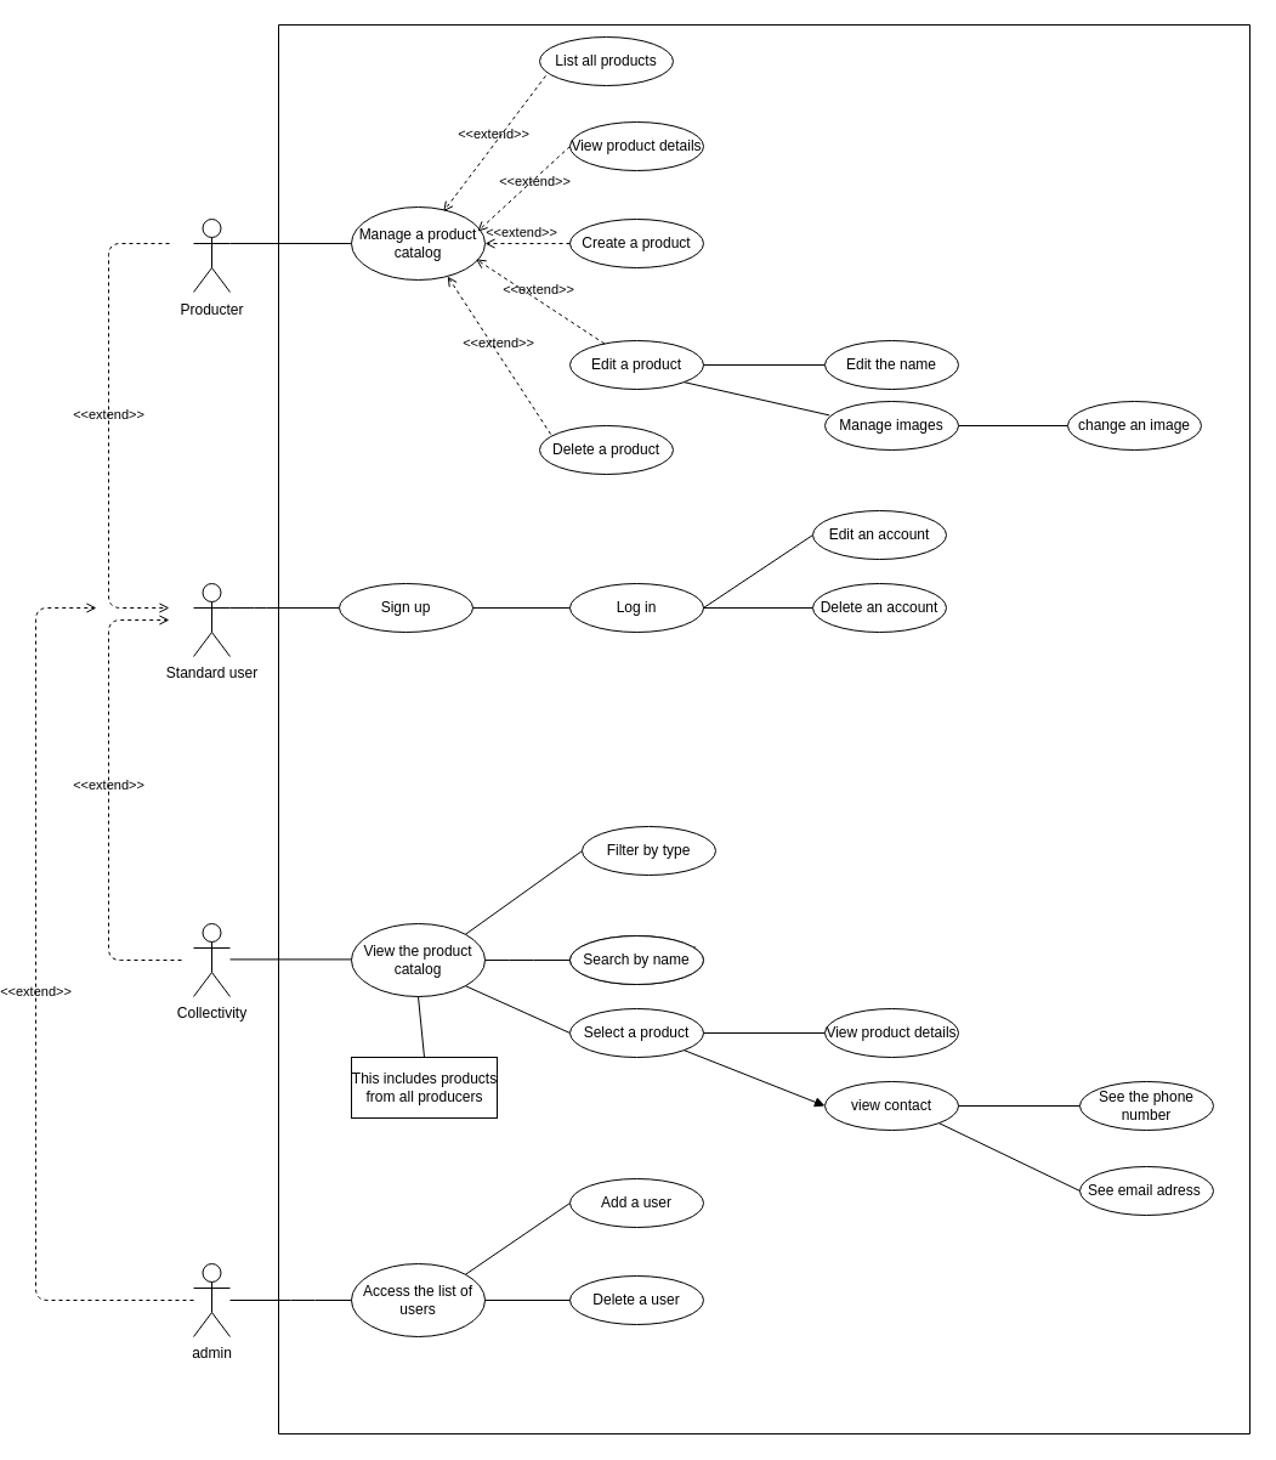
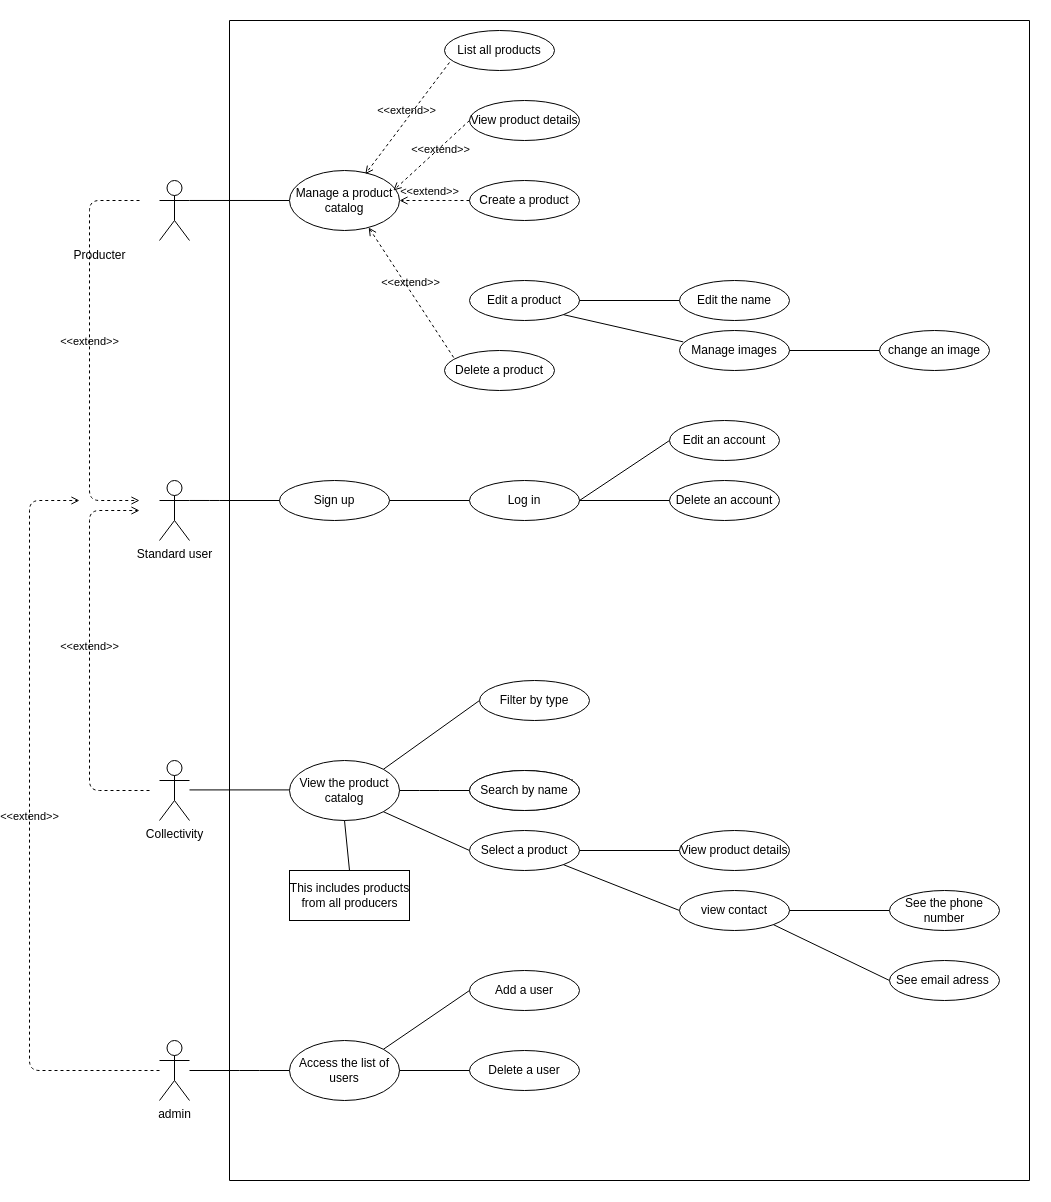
- <mxCell id="66" value="&amp;lt;&amp;lt;extend&amp;gt;&amp;gt;" style="html=1;verticalAlign=bottom;labelBackgroundColor=none;endArrow=open;endFill=0;dashed=1;entryX=0.932;entryY=0.714;entryDx=0;entryDy=0;entryPerimeter=0;" edge="1" parent="1" source="14" target="8"><mxGeometry x="0.021" width="160" relative="1" as="geometry"><mxPoint x="490" y="111.21" as="sourcePoint" /><mxPoint x="403.891" y="209.997" as="targetPoint" /><Array as="points" /><mxPoint as="offset" /></mxGeometry></mxCell>
- <mxCell id="5" value="Producter" style="text;html=1;align=center;verticalAlign=middle;resizable=0;points=[];autosize=1;strokeColor=none;fillColor=none;" parent="1" vertex="1"><mxGeometry x="125" y="240" width="80" height="30" as="geometry" /></mxCell>
+ <mxCell id="5" value="Producter" style="text;html=1;align=center;verticalAlign=middle;resizable=0;points=[];autosize=1;strokeColor=none;fillColor=none;" parent="1" vertex="1"><mxGeometry x="50" y="240" width="80" height="30" as="geometry" /></mxCell>
- <mxCell id="37" value="" style="endArrow=block;html=1;exitX=1;exitY=1;exitDx=0;exitDy=0;entryX=0;entryY=0.5;entryDx=0;entryDy=0;" parent="1" source="30" target="38" edge="1"><mxGeometry width="50" height="50" relative="1" as="geometry"><mxPoint x="570" y="869" as="sourcePoint" /><mxPoint x="670" y="900" as="targetPoint" /></mxGeometry></mxCell>
+ <mxCell id="37" value="" style="endArrow=none;html=1;exitX=1;exitY=1;exitDx=0;exitDy=0;entryX=0;entryY=0.5;entryDx=0;entryDy=0;" parent="1" source="30" target="38" edge="1"><mxGeometry width="50" height="50" relative="1" as="geometry"><mxPoint x="570" y="869" as="sourcePoint" /><mxPoint x="670" y="900" as="targetPoint" /></mxGeometry></mxCell>
